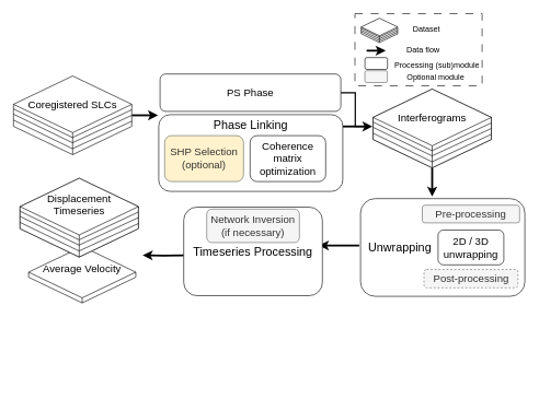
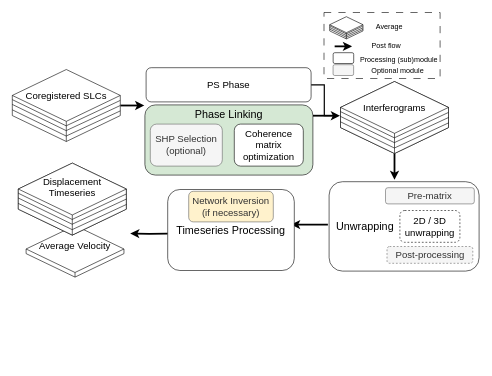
- <mxCell id="36" value="Dataset" style="text;html=1;align=center;verticalAlign=middle;resizable=0;points=[];autosize=1;strokeColor=none;fillColor=none;" vertex="1" parent="1"><mxGeometry x="618" y="31" width="59" height="26" as="geometry" /></mxCell>
+ <mxCell id="36" value="Average" style="text;html=1;align=center;verticalAlign=middle;resizable=0;points=[];autosize=1;strokeColor=none;fillColor=none;" vertex="1" parent="1"><mxGeometry x="618" y="31" width="59" height="26" as="geometry" /></mxCell>
- <mxCell id="64" value="Data flow" style="text;html=1;align=center;verticalAlign=middle;resizable=0;points=[];autosize=1;strokeColor=none;fillColor=none;" vertex="1" parent="1"><mxGeometry x="609" y="62" width="68" height="26" as="geometry" /></mxCell>
+ <mxCell id="64" value="Post flow" style="text;html=1;align=center;verticalAlign=middle;resizable=0;points=[];autosize=1;strokeColor=none;fillColor=none;" vertex="1" parent="1"><mxGeometry x="609" y="62" width="68" height="26" as="geometry" /></mxCell>
- <mxCell id="4" value="&lt;font style=&quot;font-size: 18px;&quot;&gt;Phase Linking&lt;/font&gt;&lt;div&gt;&lt;font style=&quot;font-size: 18px;&quot;&gt;&lt;br&gt;&lt;/font&gt;&lt;/div&gt;&lt;div&gt;&lt;font style=&quot;font-size: 18px;&quot;&gt;&lt;br&gt;&lt;/font&gt;&lt;/div&gt;&lt;div&gt;&lt;font style=&quot;font-size: 18px;&quot;&gt;&lt;br&gt;&lt;/font&gt;&lt;/div&gt;&lt;div&gt;&lt;font style=&quot;font-size: 18px;&quot;&gt;&lt;br&gt;&lt;/font&gt;&lt;/div&gt;" style="rounded=1;whiteSpace=wrap;html=1;" vertex="1" parent="1"><mxGeometry x="241" y="174" width="280" height="117" as="geometry" /></mxCell>
+ <mxCell id="4" value="&lt;font style=&quot;font-size: 18px;&quot;&gt;Phase Linking&lt;/font&gt;&lt;div&gt;&lt;font style=&quot;font-size: 18px;&quot;&gt;&lt;br&gt;&lt;/font&gt;&lt;/div&gt;&lt;div&gt;&lt;font style=&quot;font-size: 18px;&quot;&gt;&lt;br&gt;&lt;/font&gt;&lt;/div&gt;&lt;div&gt;&lt;font style=&quot;font-size: 18px;&quot;&gt;&lt;br&gt;&lt;/font&gt;&lt;/div&gt;&lt;div&gt;&lt;font style=&quot;font-size: 18px;&quot;&gt;&lt;br&gt;&lt;/font&gt;&lt;/div&gt;" style="rounded=1;whiteSpace=wrap;html=1;fillColor=#d5e8d4;" vertex="1" parent="1"><mxGeometry x="241" y="174" width="280" height="117" as="geometry" /></mxCell>
- <mxCell id="5" value="&lt;font style=&quot;font-size: 16px;&quot;&gt;SHP Selection&lt;/font&gt;&lt;div&gt;&lt;font style=&quot;font-size: 16px;&quot;&gt;(optional)&lt;/font&gt;&lt;/div&gt;" style="rounded=1;whiteSpace=wrap;html=1;fillColor=#fff2cc;fontColor=#333333;strokeColor=#666666;" vertex="1" parent="1"><mxGeometry x="250" y="206" width="120" height="70" as="geometry" /></mxCell>
+ <mxCell id="5" value="&lt;font style=&quot;font-size: 16px;&quot;&gt;SHP Selection&lt;/font&gt;&lt;div&gt;&lt;font style=&quot;font-size: 16px;&quot;&gt;(optional)&lt;/font&gt;&lt;/div&gt;" style="rounded=1;whiteSpace=wrap;html=1;fillColor=#f5f5f5;fontColor=#333333;strokeColor=#666666;" vertex="1" parent="1"><mxGeometry x="250" y="206" width="120" height="70" as="geometry" /></mxCell>
- <mxCell id="6" value="&lt;font style=&quot;font-size: 16px;&quot;&gt;Coherence matrix optimization&lt;/font&gt;" style="rounded=1;whiteSpace=wrap;html=1;" vertex="1" parent="1"><mxGeometry x="380" y="206" width="115" height="70" as="geometry" /></mxCell>
+ <mxCell id="6" value="&lt;font style=&quot;font-size: 16px;&quot;&gt;Coherence matrix optimization&lt;/font&gt;" style="rounded=1;whiteSpace=wrap;html=1;" vertex="1" parent="1"><mxGeometry x="390" y="206" width="115" height="70" as="geometry" /></mxCell>
- <mxCell id="43" value="&lt;font style=&quot;font-size: 16px;&quot;&gt;Pre-processing&lt;/font&gt;" style="rounded=1;whiteSpace=wrap;html=1;fillColor=#f5f5f5;fontColor=#333333;strokeColor=#666666;" vertex="1" parent="41"><mxGeometry x="94" y="10" width="148" height="27" as="geometry" /></mxCell>
+ <mxCell id="43" value="&lt;font style=&quot;font-size: 16px;&quot;&gt;Pre-matrix&lt;/font&gt;" style="rounded=1;whiteSpace=wrap;html=1;fillColor=#f5f5f5;fontColor=#333333;strokeColor=#666666;" vertex="1" parent="41"><mxGeometry x="94" y="10" width="148" height="27" as="geometry" /></mxCell>
- <mxCell id="40" value="&lt;font style=&quot;font-size: 16px;&quot;&gt;Network Inversion&lt;/font&gt;&lt;div&gt;&lt;font style=&quot;font-size: 16px;&quot;&gt;(if necessary)&lt;/font&gt;&lt;/div&gt;" style="rounded=1;whiteSpace=wrap;html=1;fillColor=#f5f5f5;fontColor=#333333;strokeColor=#666666;" vertex="1" parent="1"><mxGeometry x="314" y="318" width="141" height="51" as="geometry" /></mxCell>
+ <mxCell id="40" value="&lt;font style=&quot;font-size: 16px;&quot;&gt;Network Inversion&lt;/font&gt;&lt;div&gt;&lt;font style=&quot;font-size: 16px;&quot;&gt;(if necessary)&lt;/font&gt;&lt;/div&gt;" style="rounded=1;whiteSpace=wrap;html=1;fillColor=#fff2cc;fontColor=#333333;strokeColor=#666666;" vertex="1" parent="1"><mxGeometry x="314" y="318" width="141" height="51" as="geometry" /></mxCell>
- <mxCell id="45" value="&lt;font style=&quot;font-size: 16px;&quot;&gt;2D / 3D unwrapping&lt;/font&gt;" style="rounded=1;whiteSpace=wrap;html=1;" vertex="1" parent="41"><mxGeometry x="118" y="48" width="100" height="53" as="geometry" /></mxCell>
+ <mxCell id="45" value="&lt;font style=&quot;font-size: 16px;&quot;&gt;2D / 3D unwrapping&lt;/font&gt;" style="rounded=1;whiteSpace=wrap;html=1;dashed=1;" vertex="1" parent="41"><mxGeometry x="118" y="48" width="100" height="53" as="geometry" /></mxCell>
